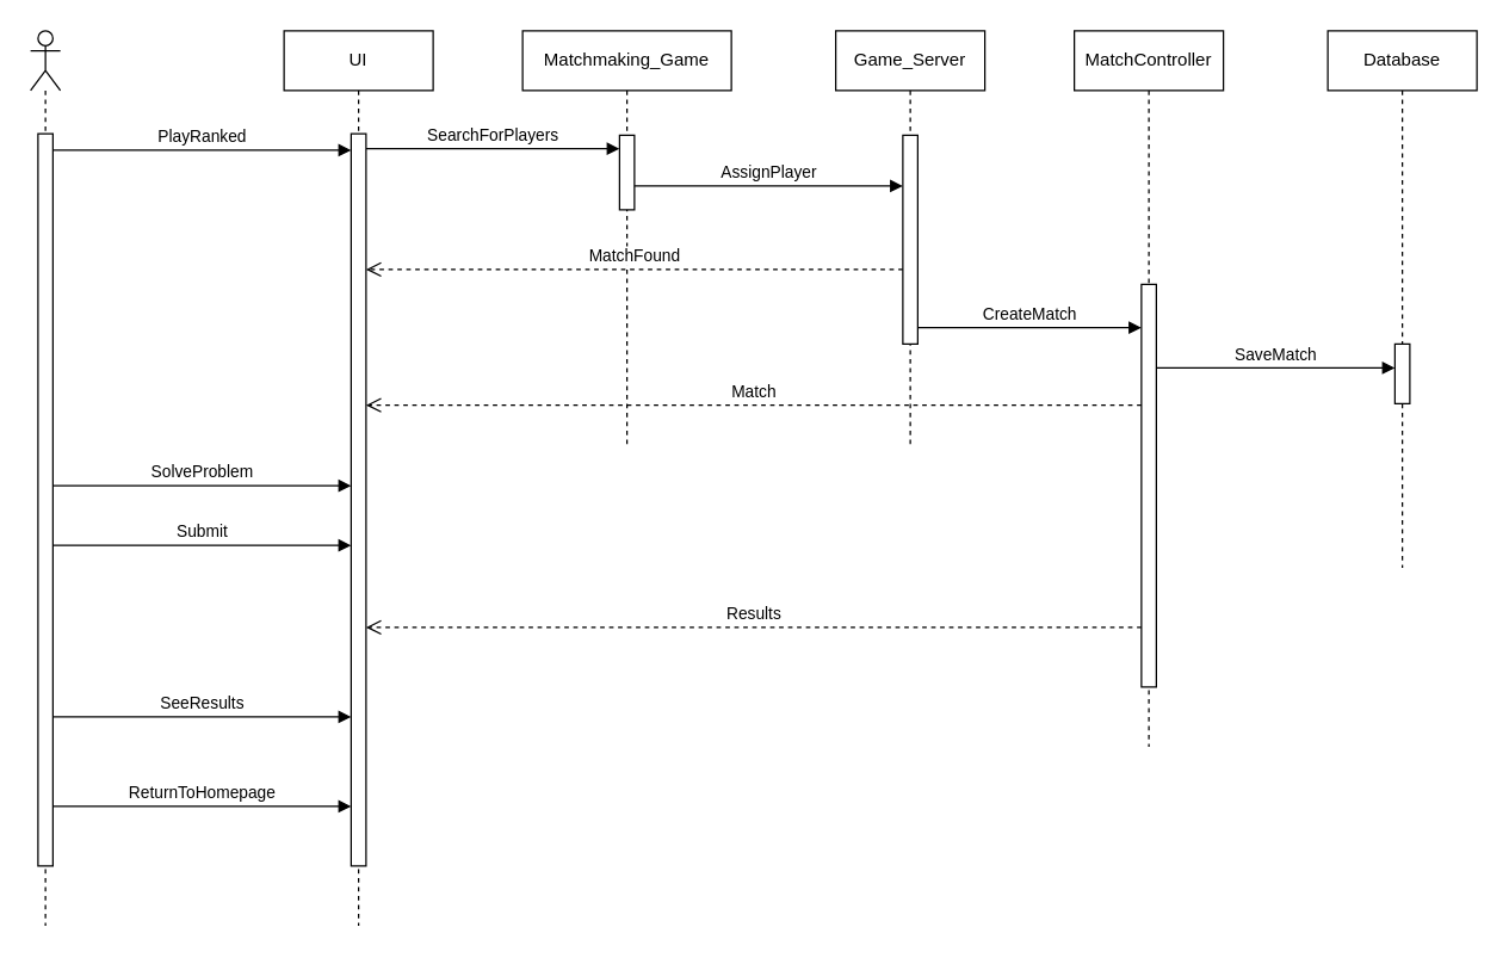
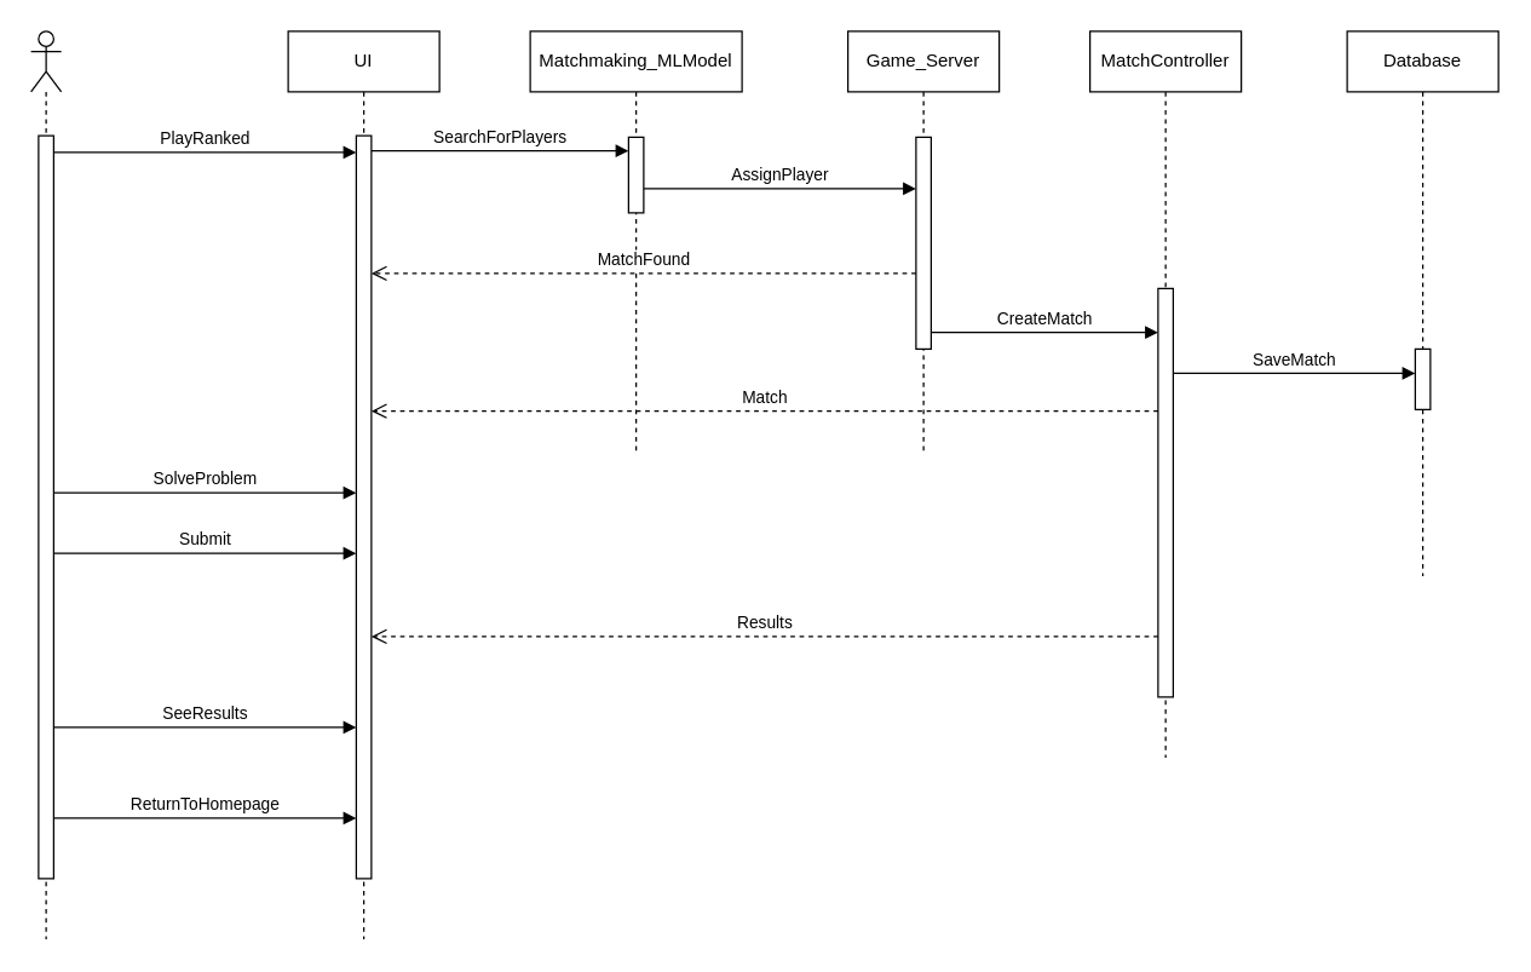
- <mxCell id="5" value="Matchmaking_Game" style="shape=umlLifeline;perimeter=lifelinePerimeter;whiteSpace=wrap;html=1;container=1;dropTarget=0;collapsible=0;recursiveResize=0;outlineConnect=0;portConstraint=eastwest;newEdgeStyle={&quot;curved&quot;:0,&quot;rounded&quot;:0};" parent="1" vertex="1"><mxGeometry x="350" y="20" width="140" height="280" as="geometry" /></mxCell>
+ <mxCell id="5" value="Matchmaking_MLModel" style="shape=umlLifeline;perimeter=lifelinePerimeter;whiteSpace=wrap;html=1;container=1;dropTarget=0;collapsible=0;recursiveResize=0;outlineConnect=0;portConstraint=eastwest;newEdgeStyle={&quot;curved&quot;:0,&quot;rounded&quot;:0};" parent="1" vertex="1"><mxGeometry x="350" y="20" width="140" height="280" as="geometry" /></mxCell>
